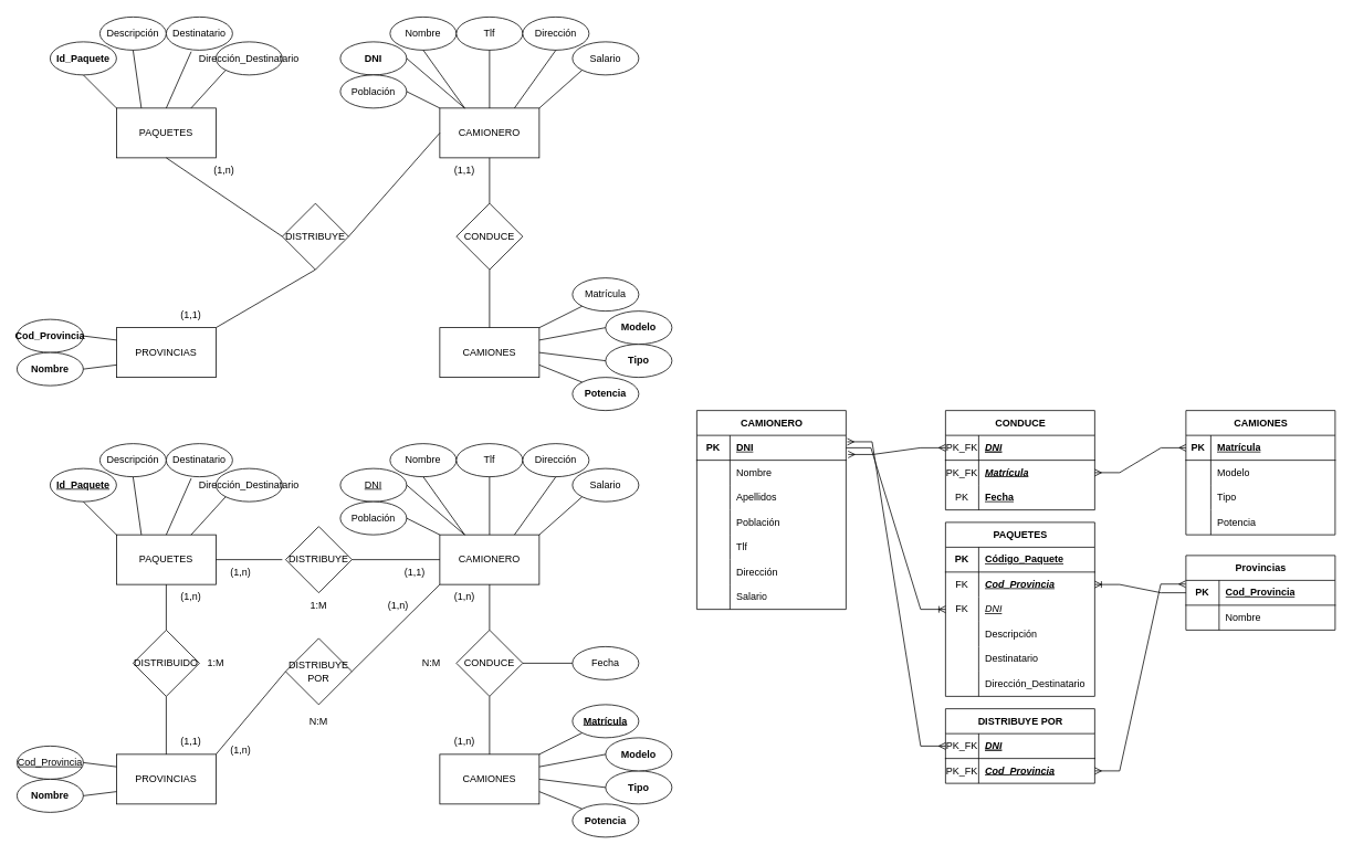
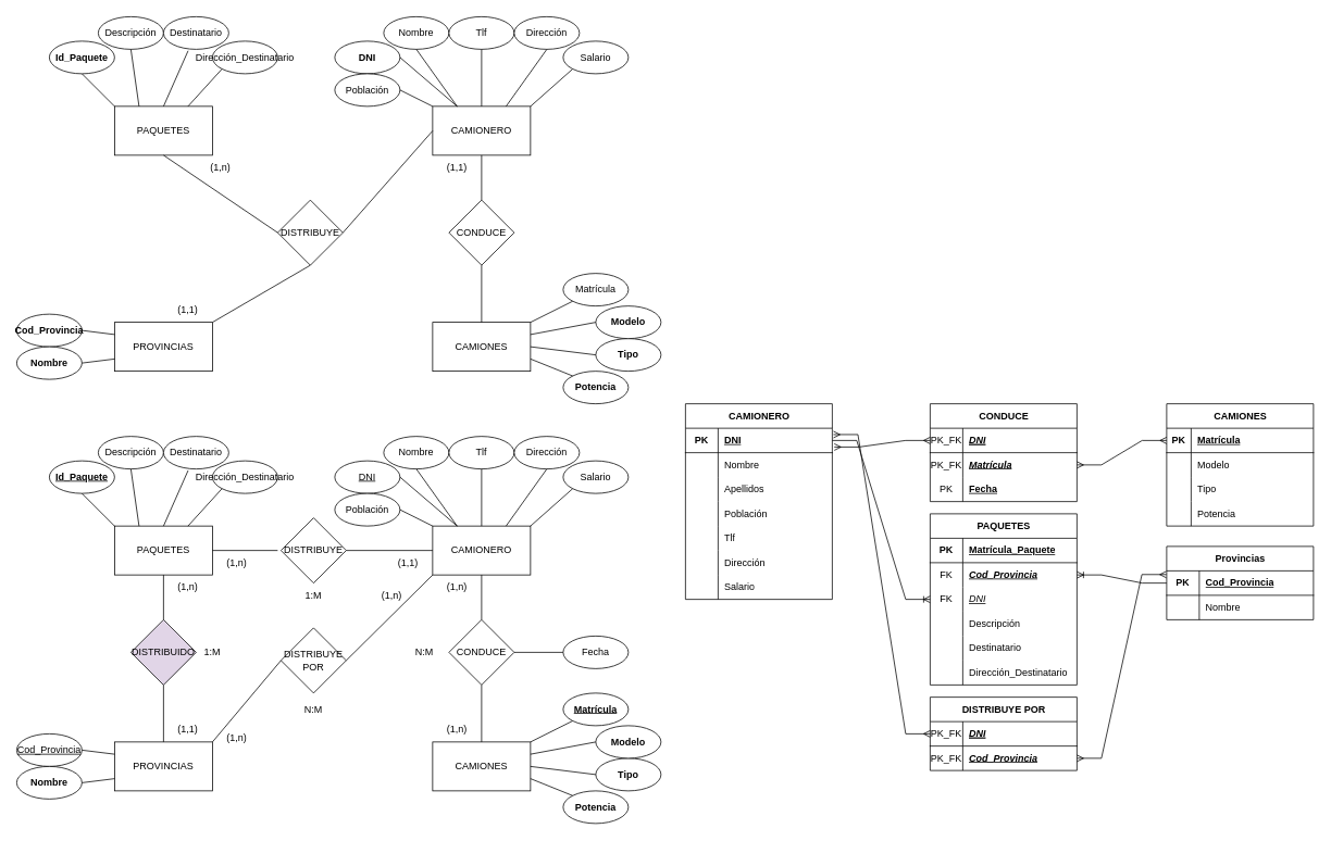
- <mxCell id="105" value="Código_Paquete" style="shape=partialRectangle;connectable=0;fillColor=none;top=0;left=0;bottom=0;right=0;align=left;spacingLeft=6;fontStyle=5;overflow=hidden;whiteSpace=wrap;html=1;" vertex="1" parent="103"><mxGeometry x="40.0" width="140.0" height="30" as="geometry"><mxRectangle width="140.0" height="30" as="alternateBounds" /></mxGeometry></mxCell>
+ <mxCell id="105" value="Matrícula_Paquete" style="shape=partialRectangle;connectable=0;fillColor=none;top=0;left=0;bottom=0;right=0;align=left;spacingLeft=6;fontStyle=5;overflow=hidden;whiteSpace=wrap;html=1;" vertex="1" parent="103"><mxGeometry x="40.0" width="140.0" height="30" as="geometry"><mxRectangle width="140.0" height="30" as="alternateBounds" /></mxGeometry></mxCell>
- <mxCell id="91" value="DISTRIBUIDO" style="rhombus;whiteSpace=wrap;html=1;" vertex="1" parent="1"><mxGeometry x="160" y="760" width="80" height="80" as="geometry" /></mxCell>
+ <mxCell id="91" value="DISTRIBUIDO" style="rhombus;whiteSpace=wrap;html=1;fillColor=#e1d5e7;" vertex="1" parent="1"><mxGeometry x="160" y="760" width="80" height="80" as="geometry" /></mxCell>
